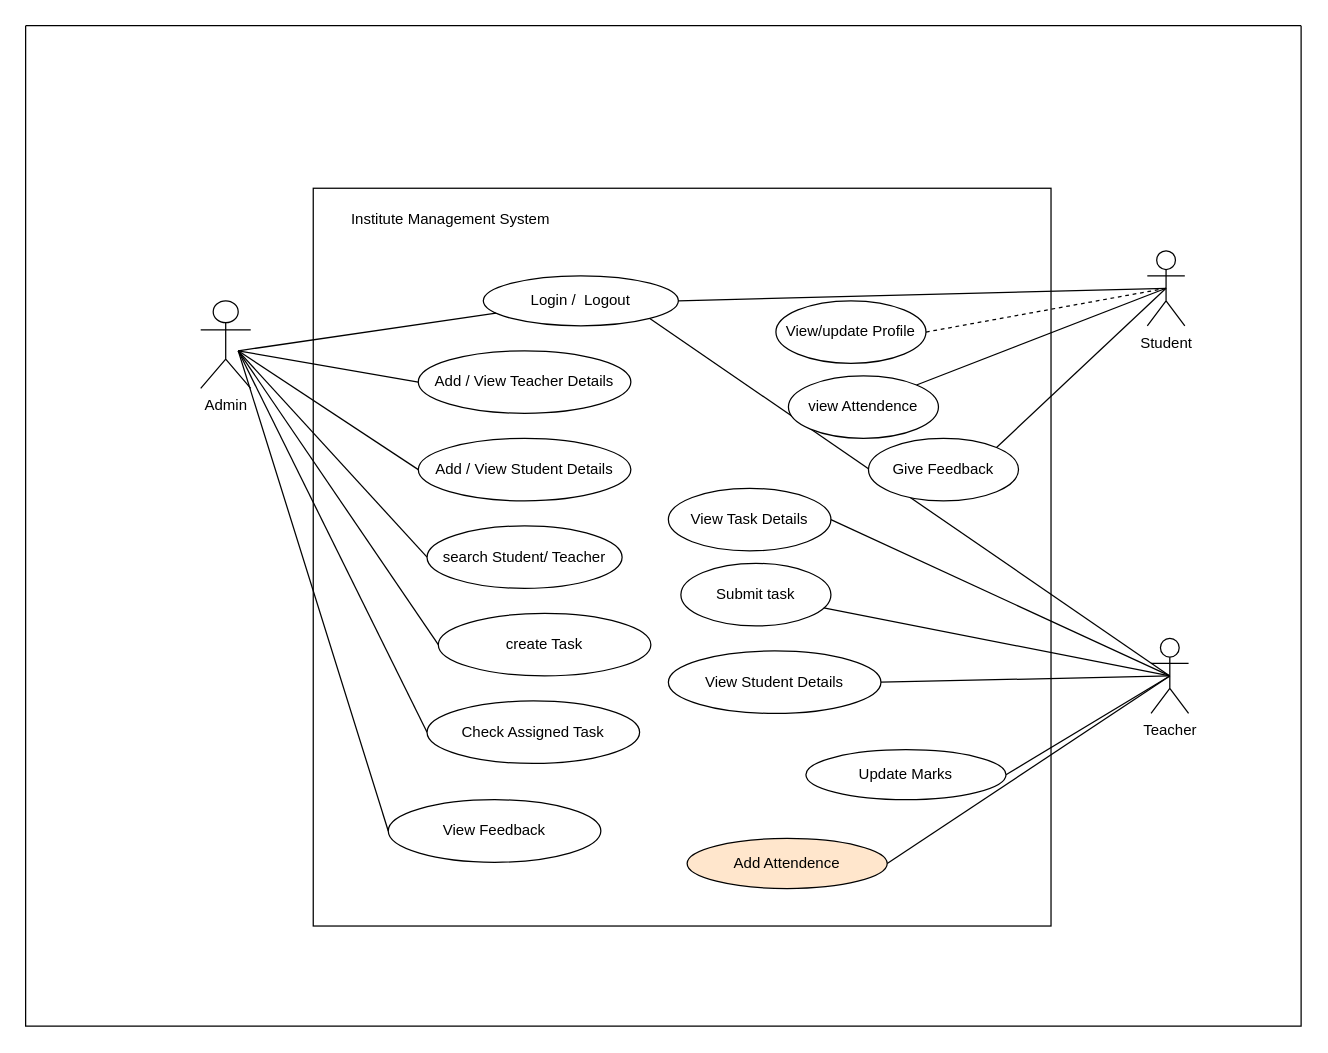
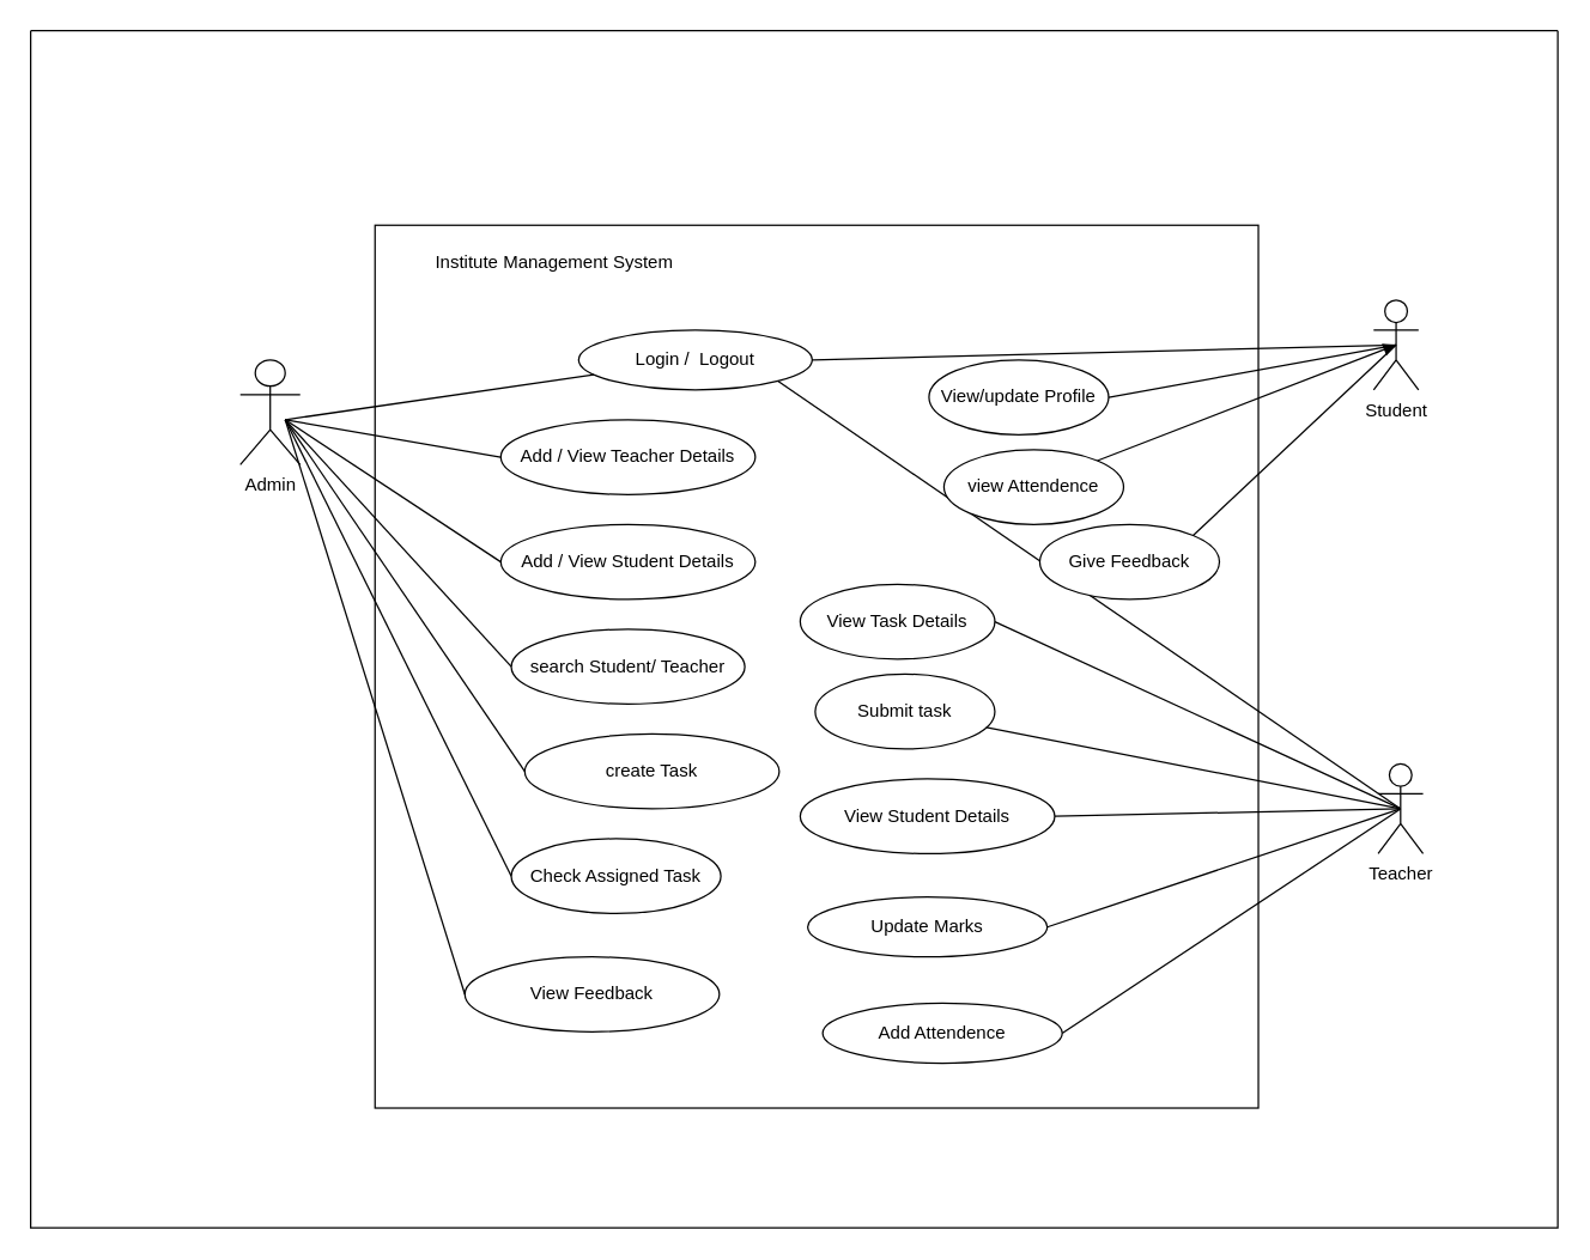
- <mxCell id="3" value="Institute Management System" style="rounded=0;whiteSpace=wrap;html=1;strokeColor=#FFFFFF;" parent="1" vertex="1"><mxGeometry x="260" y="160" width="200" height="30" as="geometry" /></mxCell>
+ <mxCell id="3" value="Institute Management System" style="rounded=0;whiteSpace=wrap;html=1;strokeColor=#FFFFFF;" parent="1" vertex="1"><mxGeometry x="270" y="160" width="200" height="30" as="geometry" /></mxCell>
- <mxCell id="32" value="" style="endArrow=none;html=1;exitX=1;exitY=0;exitDx=0;exitDy=0;entryX=0.5;entryY=0.5;entryDx=0;entryDy=0;entryPerimeter=0;" edge="1" parent="1" source="31" target="20"><mxGeometry width="50" height="50" relative="1" as="geometry"><mxPoint x="770" y="295" as="sourcePoint" /><mxPoint x="900" y="250" as="targetPoint" /></mxGeometry></mxCell>
+ <mxCell id="32" value="" style="endArrow=block;html=1;exitX=1;exitY=0;exitDx=0;exitDy=0;entryX=0.5;entryY=0.5;entryDx=0;entryDy=0;entryPerimeter=0;" edge="1" parent="1" source="31" target="20"><mxGeometry width="50" height="50" relative="1" as="geometry"><mxPoint x="770" y="295" as="sourcePoint" /><mxPoint x="900" y="250" as="targetPoint" /></mxGeometry></mxCell>
- <mxCell id="27" value="" style="endArrow=none;html=1;entryX=0.5;entryY=0.5;entryDx=0;entryDy=0;entryPerimeter=0;exitX=1;exitY=0.5;exitDx=0;exitDy=0;dashed=1;" parent="1" source="26" target="20" edge="1"><mxGeometry width="50" height="50" relative="1" as="geometry"><mxPoint x="790" y="350" as="sourcePoint" /><mxPoint x="710" y="400" as="targetPoint" /></mxGeometry></mxCell>
+ <mxCell id="27" value="" style="endArrow=none;html=1;entryX=0.5;entryY=0.5;entryDx=0;entryDy=0;entryPerimeter=0;exitX=1;exitY=0.5;exitDx=0;exitDy=0;" parent="1" source="26" target="20" edge="1"><mxGeometry width="50" height="50" relative="1" as="geometry"><mxPoint x="790" y="350" as="sourcePoint" /><mxPoint x="710" y="400" as="targetPoint" /></mxGeometry></mxCell>
- <mxCell id="30" value="Check Assigned Task" style="ellipse;whiteSpace=wrap;html=1;" vertex="1" parent="1"><mxGeometry x="341" y="560" width="170" height="50" as="geometry" /></mxCell>
+ <mxCell id="30" value="Check Assigned Task" style="ellipse;whiteSpace=wrap;html=1;" vertex="1" parent="1"><mxGeometry x="341" y="560" width="140" height="50" as="geometry" /></mxCell>
- <mxCell id="24" value="Update Marks" style="ellipse;whiteSpace=wrap;html=1;" parent="1" vertex="1"><mxGeometry x="644" y="599" width="160" height="40" as="geometry" /></mxCell>
+ <mxCell id="24" value="Update Marks" style="ellipse;whiteSpace=wrap;html=1;" parent="1" vertex="1"><mxGeometry x="539" y="599" width="160" height="40" as="geometry" /></mxCell>
- <mxCell id="37" value="Add Attendence" style="ellipse;whiteSpace=wrap;html=1;fillColor=#ffe6cc;" vertex="1" parent="1"><mxGeometry x="549" y="670" width="160" height="40" as="geometry" /></mxCell>
+ <mxCell id="37" value="Add Attendence" style="ellipse;whiteSpace=wrap;html=1;" vertex="1" parent="1"><mxGeometry x="549" y="670" width="160" height="40" as="geometry" /></mxCell>
